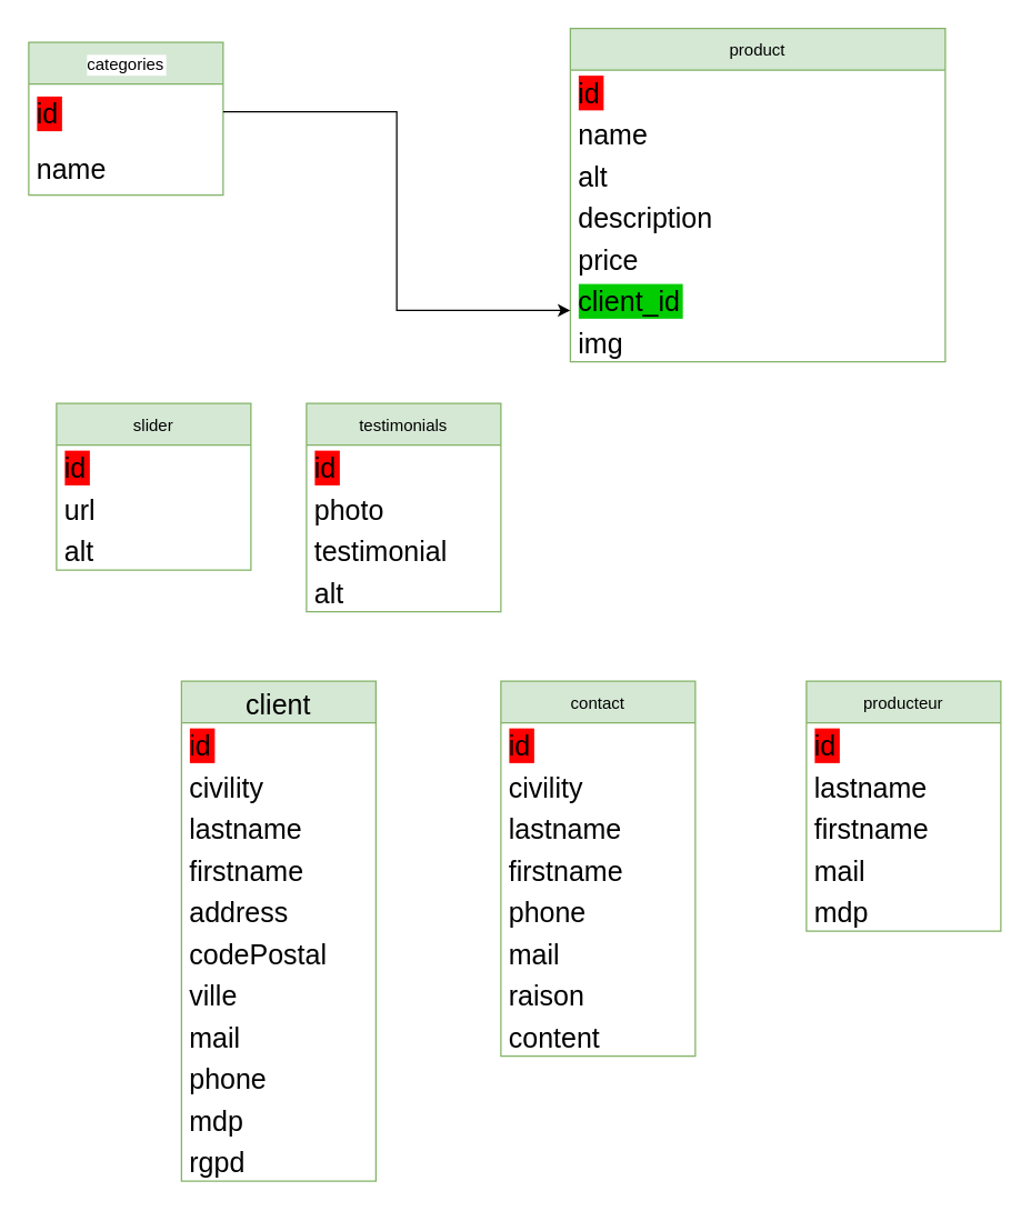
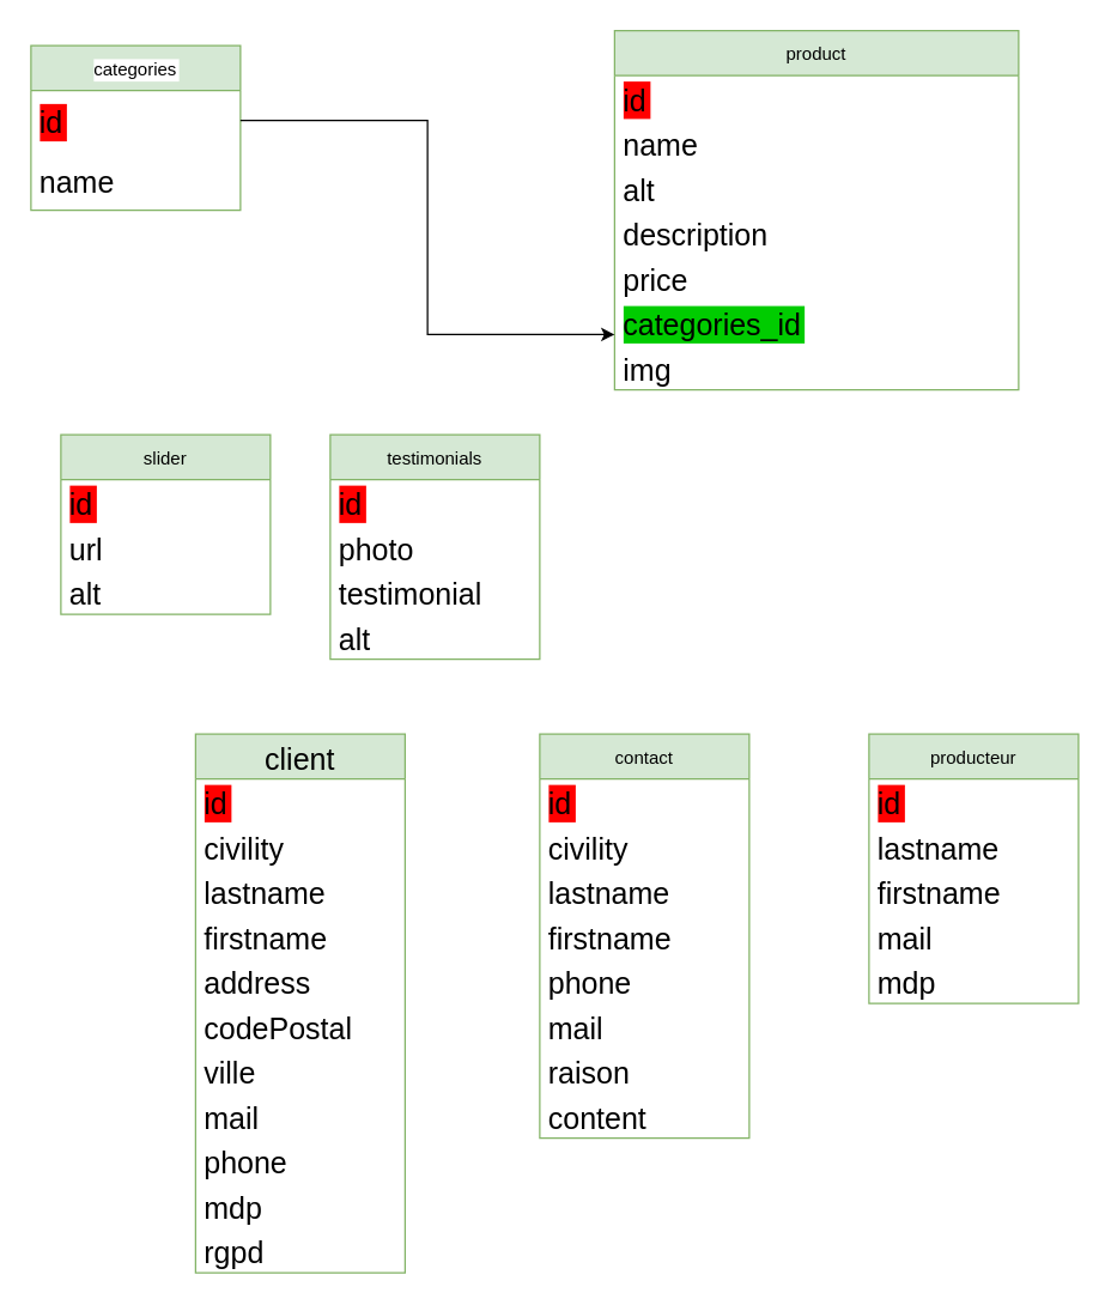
- <mxCell id="32" value="client_id" style="text;strokeColor=none;fillColor=none;align=left;verticalAlign=middle;spacingLeft=4;spacingRight=4;overflow=hidden;points=[[0,0.5],[1,0.5]];portConstraint=eastwest;rotatable=0;fontSize=20;labelBackgroundColor=#00CC00;" vertex="1" parent="26"><mxGeometry y="180" width="270" height="30" as="geometry" /></mxCell>
+ <mxCell id="32" value="categories_id" style="text;strokeColor=none;fillColor=none;align=left;verticalAlign=middle;spacingLeft=4;spacingRight=4;overflow=hidden;points=[[0,0.5],[1,0.5]];portConstraint=eastwest;rotatable=0;fontSize=20;labelBackgroundColor=#00CC00;" vertex="1" parent="26"><mxGeometry y="180" width="270" height="30" as="geometry" /></mxCell>
